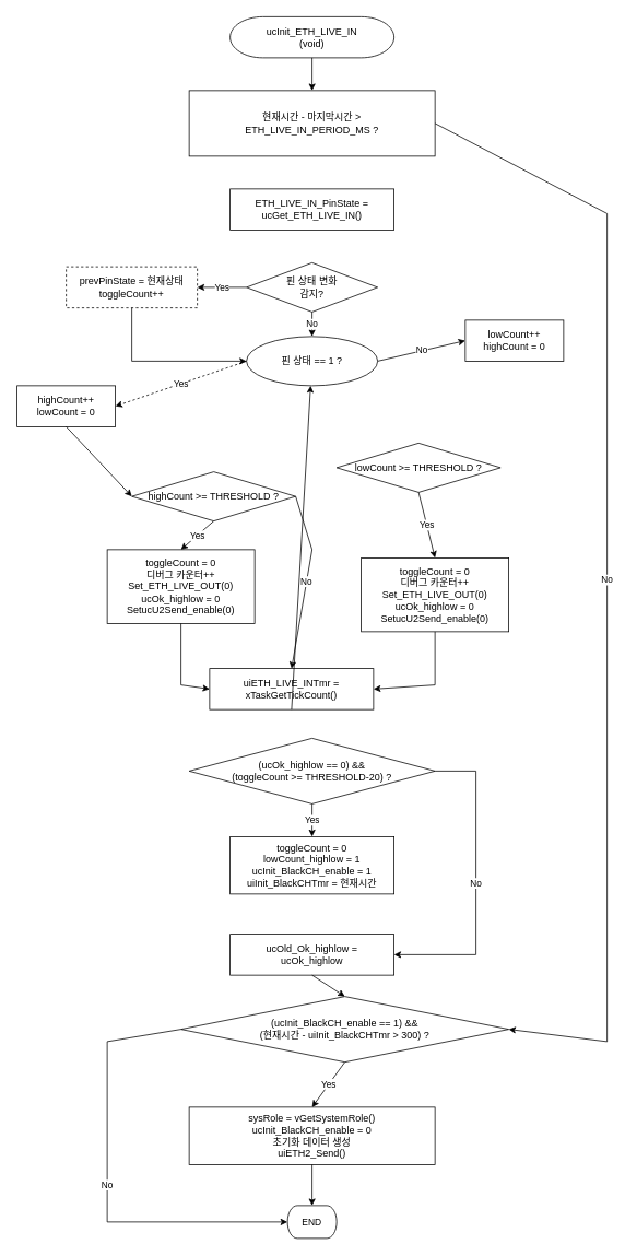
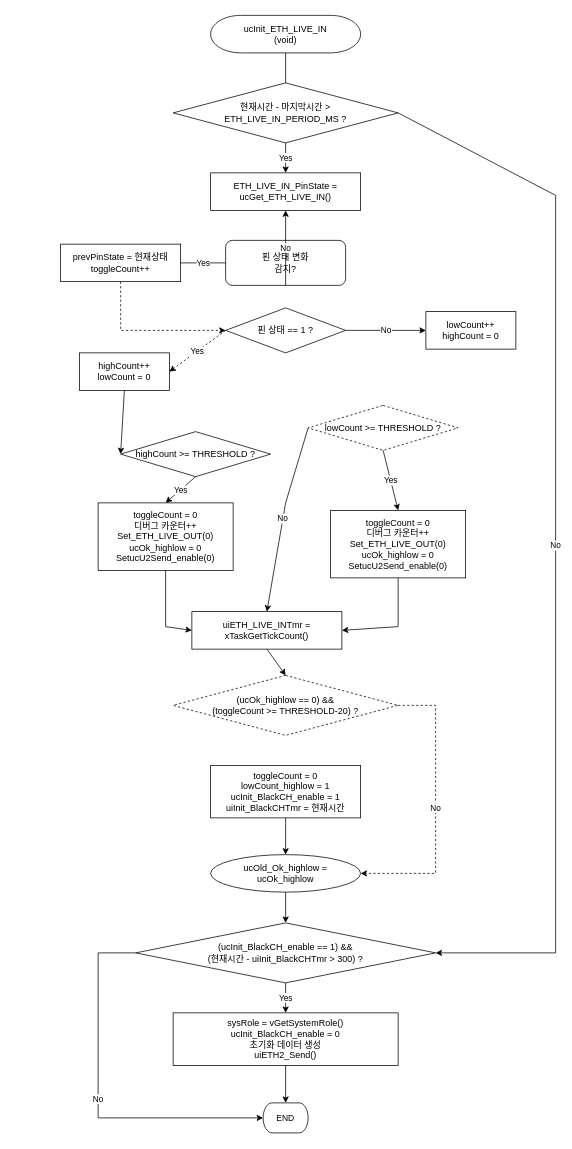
- <mxCell id="21" value="" style="endArrow=classic;html=1;rounded=0;exitX=0.5;exitY=1;exitDx=0;exitDy=0;exitPerimeter=0;entryX=0.5;entryY=0;entryDx=0;entryDy=0;" parent="1" source="2" target="3" edge="1"><mxGeometry width="50" height="50" relative="1" as="geometry"><mxPoint x="380" y="190" as="sourcePoint" /><mxPoint x="380" y="220" as="targetPoint" /></mxGeometry></mxCell>
+ <mxCell id="21" value="" style="endArrow=none;html=1;rounded=0;exitX=0.5;exitY=1;exitDx=0;exitDy=0;exitPerimeter=0;entryX=0.5;entryY=0;entryDx=0;entryDy=0;" parent="1" source="2" target="3" edge="1"><mxGeometry width="50" height="50" relative="1" as="geometry"><mxPoint x="380" y="190" as="sourcePoint" /><mxPoint x="380" y="220" as="targetPoint" /></mxGeometry></mxCell>
- <mxCell id="3" value="현재시간 - 마지막시간 &gt;&#10;ETH_LIVE_IN_PERIOD_MS ?" style="whiteSpace=wrap;html=1;strokeWidth=1;fontStyle=0;fillColor=none;strokeColor=#000000;rounded=0;" parent="1" vertex="1"><mxGeometry x="230" y="110" width="300" height="80" as="geometry" /></mxCell>
+ <mxCell id="3" value="현재시간 - 마지막시간 &gt;&#10;ETH_LIVE_IN_PERIOD_MS ?" style="rhombus;whiteSpace=wrap;html=1;strokeWidth=1;fontStyle=0;fillColor=none;strokeColor=#000000;" parent="1" vertex="1"><mxGeometry x="230" y="110" width="300" height="80" as="geometry" /></mxCell>
+ <mxCell id="22" value="Yes" style="endArrow=classic;html=1;rounded=0;exitX=0.5;exitY=1;exitDx=0;exitDy=0;entryX=0.5;entryY=0;entryDx=0;entryDy=0;" parent="1" source="3" target="4" edge="1"><mxGeometry width="50" height="50" relative="1" as="geometry"><mxPoint x="380" y="300" as="sourcePoint" /><mxPoint x="380" y="340" as="targetPoint" /></mxGeometry></mxCell>
- <mxCell id="6" value="prevPinState = 현재상태&#10;toggleCount++" style="rounded=0;whiteSpace=wrap;html=1;strokeWidth=1;fontStyle=0;fillColor=none;strokeColor=#000000;dashed=1;" parent="1" vertex="1"><mxGeometry x="80" y="325" width="160" height="50" as="geometry" /></mxCell>
+ <mxCell id="6" value="prevPinState = 현재상태&#10;toggleCount++" style="rounded=0;whiteSpace=wrap;html=1;strokeWidth=1;fontStyle=0;fillColor=none;strokeColor=#000000;" parent="1" vertex="1"><mxGeometry x="80" y="325" width="160" height="50" as="geometry" /></mxCell>
- <mxCell id="23" value="Yes" style="endArrow=classic;html=1;rounded=0;exitX=0;exitY=0.5;exitDx=0;exitDy=0;entryX=1;entryY=0.5;entryDx=0;entryDy=0;" parent="1" source="5" target="6" edge="1"><mxGeometry width="50" height="50" relative="1" as="geometry"><mxPoint x="300" y="450" as="sourcePoint" /><mxPoint x="240" y="450" as="targetPoint" /></mxGeometry></mxCell>
+ <mxCell id="23" value="Yes" style="endArrow=none;html=1;rounded=0;exitX=0;exitY=0.5;exitDx=0;exitDy=0;entryX=1;entryY=0.5;entryDx=0;entryDy=0;" parent="1" source="5" target="6" edge="1"><mxGeometry width="50" height="50" relative="1" as="geometry"><mxPoint x="300" y="450" as="sourcePoint" /><mxPoint x="240" y="450" as="targetPoint" /></mxGeometry></mxCell>
- <mxCell id="5" value="핀 상태 변화&#10;감지?" style="rhombus;whiteSpace=wrap;html=1;strokeWidth=1;fontStyle=0;fillColor=none;strokeColor=#000000;" parent="1" vertex="1"><mxGeometry x="300" y="320" width="160" height="60" as="geometry" /></mxCell>
+ <mxCell id="5" value="핀 상태 변화&#10;감지?" style="whiteSpace=wrap;html=1;strokeWidth=1;fontStyle=0;fillColor=none;strokeColor=#000000;rounded=1;" parent="1" vertex="1"><mxGeometry x="300" y="320" width="160" height="60" as="geometry" /></mxCell>
- <mxCell id="24" value="No" style="endArrow=classic;html=1;rounded=0;exitX=0.5;exitY=1;exitDx=0;exitDy=0;entryX=0.5;entryY=0;entryDx=0;entryDy=0;" parent="1" source="5" target="7" edge="1"><mxGeometry width="50" height="50" relative="1" as="geometry"><mxPoint x="380" y="480" as="sourcePoint" /><mxPoint x="380" y="520" as="targetPoint" /></mxGeometry></mxCell>
+ <mxCell id="24" value="No" style="endArrow=classic;html=1;rounded=0;exitX=0.5;exitY=1;exitDx=0;exitDy=0;" parent="1" source="5" target="4" edge="1"><mxGeometry width="50" height="50" relative="1" as="geometry"><mxPoint x="380" y="480" as="sourcePoint" /><mxPoint x="380" y="520" as="targetPoint" /></mxGeometry></mxCell>
- <mxCell id="9" value="lowCount++&#10;highCount = 0" style="rounded=0;whiteSpace=wrap;html=1;strokeWidth=1;fontStyle=0;fillColor=none;strokeColor=#000000;" parent="1" vertex="1"><mxGeometry x="567" y="390" width="120" height="50" as="geometry" /></mxCell>
+ <mxCell id="9" value="lowCount++&#10;highCount = 0" style="rounded=0;whiteSpace=wrap;html=1;strokeWidth=1;fontStyle=0;fillColor=none;strokeColor=#000000;" parent="1" vertex="1"><mxGeometry x="567" y="415" width="120" height="50" as="geometry" /></mxCell>
- <mxCell id="25" value="" style="endArrow=classic;html=1;rounded=0;exitX=0.5;exitY=1;exitDx=0;exitDy=0;entryX=0;entryY=0.5;entryDx=0;entryDy=0;" parent="1" source="6" target="7" edge="1"><mxGeometry width="50" height="50" relative="1" as="geometry"><mxPoint x="160" y="475" as="sourcePoint" /><mxPoint x="300" y="550" as="targetPoint" /><Array as="points"><mxPoint x="160" y="440" /></Array></mxGeometry></mxCell>
+ <mxCell id="25" value="" style="endArrow=classic;html=1;rounded=0;exitX=0.5;exitY=1;exitDx=0;exitDy=0;entryX=0;entryY=0.5;entryDx=0;entryDy=0;dashed=1;" parent="1" source="6" target="7" edge="1"><mxGeometry width="50" height="50" relative="1" as="geometry"><mxPoint x="160" y="475" as="sourcePoint" /><mxPoint x="300" y="550" as="targetPoint" /><Array as="points"><mxPoint x="160" y="440" /></Array></mxGeometry></mxCell>
- <mxCell id="7" value="핀 상태 == 1 ?" style="ellipse;whiteSpace=wrap;html=1;strokeWidth=1;fontStyle=0;fillColor=none;strokeColor=#000000;" parent="1" vertex="1"><mxGeometry x="300" y="410" width="160" height="60" as="geometry" /></mxCell>
+ <mxCell id="7" value="핀 상태 == 1 ?" style="rhombus;whiteSpace=wrap;html=1;strokeWidth=1;fontStyle=0;fillColor=none;strokeColor=#000000;" parent="1" vertex="1"><mxGeometry x="300" y="410" width="160" height="60" as="geometry" /></mxCell>
- <mxCell id="8" value="highCount++&#10;lowCount = 0" style="rounded=0;whiteSpace=wrap;html=1;strokeWidth=1;fontStyle=0;fillColor=default;strokeColor=#000000;" parent="1" vertex="1"><mxGeometry x="20" y="470" width="120" height="50" as="geometry" /></mxCell>
+ <mxCell id="8" value="highCount++&#10;lowCount = 0" style="rounded=0;whiteSpace=wrap;html=1;strokeWidth=1;fontStyle=0;fillColor=default;strokeColor=#000000;" parent="1" vertex="1"><mxGeometry x="105" y="470" width="120" height="50" as="geometry" /></mxCell>
- <mxCell id="35" value="" style="endArrow=classic;html=1;rounded=0;exitX=0.5;exitY=1;exitDx=0;exitDy=0;" parent="1" source="14" target="7" edge="1"><mxGeometry width="50" height="50" relative="1" as="geometry"><mxPoint x="380" y="920" as="sourcePoint" /><mxPoint x="380" y="950" as="targetPoint" /></mxGeometry></mxCell>
+ <mxCell id="35" value="" style="endArrow=classic;html=1;rounded=0;exitX=0.5;exitY=1;exitDx=0;exitDy=0;entryX=0.5;entryY=0;entryDx=0;entryDy=0;" parent="1" source="14" target="15" edge="1"><mxGeometry width="50" height="50" relative="1" as="geometry"><mxPoint x="380" y="920" as="sourcePoint" /><mxPoint x="380" y="950" as="targetPoint" /></mxGeometry></mxCell>
- <mxCell id="11" value="lowCount &gt;= THRESHOLD ?" style="rhombus;whiteSpace=wrap;html=1;strokeWidth=1;fontStyle=0;fillColor=none;strokeColor=#000000;" parent="1" vertex="1"><mxGeometry x="410" y="540" width="200" height="60" as="geometry" /></mxCell>
+ <mxCell id="11" value="lowCount &gt;= THRESHOLD ?" style="rhombus;whiteSpace=wrap;html=1;strokeWidth=1;fontStyle=0;fillColor=none;strokeColor=#000000;dashed=1;" parent="1" vertex="1"><mxGeometry x="410" y="540" width="200" height="60" as="geometry" /></mxCell>
+ <mxCell id="34" value="No" style="endArrow=classic;html=1;rounded=0;exitX=0;exitY=0.5;exitDx=0;exitDy=0;entryX=0.5;entryY=0;entryDx=0;entryDy=0;" parent="1" source="11" target="14" edge="1"><mxGeometry width="50" height="50" relative="1" as="geometry"><mxPoint x="430" y="670" as="sourcePoint" /><mxPoint x="380" y="870" as="targetPoint" /><Array as="points"><mxPoint x="380" y="670" /></Array></mxGeometry></mxCell>
- <mxCell id="33" value="No" style="endArrow=classic;html=1;rounded=0;exitX=1;exitY=0.5;exitDx=0;exitDy=0;entryX=0.5;entryY=0;entryDx=0;entryDy=0;" parent="1" source="10" target="14" edge="1"><mxGeometry width="50" height="50" relative="1" as="geometry"><mxPoint x="410" y="670" as="sourcePoint" /><mxPoint x="380" y="870" as="targetPoint" /><Array as="points"><mxPoint x="380" y="670" /></Array></mxGeometry></mxCell>
- <mxCell id="15" value="(ucOk_highlow == 0) &amp;&amp;&#10;(toggleCount &gt;= THRESHOLD-20) ?" style="rhombus;whiteSpace=wrap;html=1;strokeWidth=1;fontStyle=0;fillColor=none;strokeColor=#000000;" parent="1" vertex="1"><mxGeometry x="230" y="900" width="300" height="80" as="geometry" /></mxCell>
+ <mxCell id="15" value="(ucOk_highlow == 0) &amp;&amp;&#10;(toggleCount &gt;= THRESHOLD-20) ?" style="rhombus;whiteSpace=wrap;html=1;strokeWidth=1;fontStyle=0;fillColor=none;strokeColor=#000000;dashed=1;" parent="1" vertex="1"><mxGeometry x="230" y="900" width="300" height="80" as="geometry" /></mxCell>
- <mxCell id="38" value="No" style="endArrow=classic;html=1;rounded=0;exitX=1;exitY=0.5;exitDx=0;exitDy=0;entryX=1;entryY=0.5;entryDx=0;entryDy=0;" parent="1" source="15" target="17" edge="1"><mxGeometry width="50" height="50" relative="1" as="geometry"><mxPoint x="530" y="990" as="sourcePoint" /><mxPoint x="480" y="1205" as="targetPoint" /><Array as="points"><mxPoint x="580" y="940" /><mxPoint x="580" y="1164" /></Array></mxGeometry></mxCell>
+ <mxCell id="38" value="No" style="endArrow=classic;html=1;rounded=0;exitX=1;exitY=0.5;exitDx=0;exitDy=0;entryX=1;entryY=0.5;entryDx=0;entryDy=0;dashed=1;" parent="1" source="15" target="17" edge="1"><mxGeometry width="50" height="50" relative="1" as="geometry"><mxPoint x="530" y="990" as="sourcePoint" /><mxPoint x="480" y="1205" as="targetPoint" /><Array as="points"><mxPoint x="580" y="940" /><mxPoint x="580" y="1164" /></Array></mxGeometry></mxCell>
- <mxCell id="36" value="Yes" style="endArrow=classic;html=1;rounded=0;exitX=0.5;exitY=1;exitDx=0;exitDy=0;entryX=0.5;entryY=0;entryDx=0;entryDy=0;" parent="1" source="15" target="16" edge="1"><mxGeometry width="50" height="50" relative="1" as="geometry"><mxPoint x="380" y="1030" as="sourcePoint" /><mxPoint x="380" y="1070" as="targetPoint" /></mxGeometry></mxCell>
+ <mxCell id="37" value="" style="endArrow=classic;html=1;rounded=0;exitX=0.5;exitY=1;exitDx=0;exitDy=0;entryX=0.5;entryY=0;entryDx=0;entryDy=0;" parent="1" source="16" target="17" edge="1"><mxGeometry width="50" height="50" relative="1" as="geometry"><mxPoint x="380" y="1140" as="sourcePoint" /><mxPoint x="380" y="1180" as="targetPoint" /></mxGeometry></mxCell>
- <mxCell id="17" value="ucOld_Ok_highlow = &#10;ucOk_highlow" style="rounded=0;whiteSpace=wrap;html=1;strokeWidth=1;fontStyle=0;fillColor=none;strokeColor=#000000;" parent="1" vertex="1"><mxGeometry x="280" y="1139" width="200" height="50" as="geometry" /></mxCell>
+ <mxCell id="17" value="ucOld_Ok_highlow = &#10;ucOk_highlow" style="ellipse;whiteSpace=wrap;html=1;strokeWidth=1;fontStyle=0;fillColor=none;strokeColor=#000000;" parent="1" vertex="1"><mxGeometry x="280" y="1139" width="200" height="50" as="geometry" /></mxCell>
- <mxCell id="18" value="(ucInit_BlackCH_enable == 1) &amp;&amp;&#10;(현재시간 - uiInit_BlackCHTmr &gt; 300) ?" style="rhombus;whiteSpace=wrap;html=1;strokeWidth=1;fontStyle=0;fillColor=none;strokeColor=#000000;" parent="1" vertex="1"><mxGeometry x="220" y="1215" width="400" height="80" as="geometry" /></mxCell>
+ <mxCell id="18" value="(ucInit_BlackCH_enable == 1) &amp;&amp;&#10;(현재시간 - uiInit_BlackCHTmr &gt; 300) ?" style="rhombus;whiteSpace=wrap;html=1;strokeWidth=1;fontStyle=0;fillColor=none;strokeColor=#000000;" parent="1" vertex="1"><mxGeometry x="180" y="1230" width="400" height="80" as="geometry" /></mxCell>
